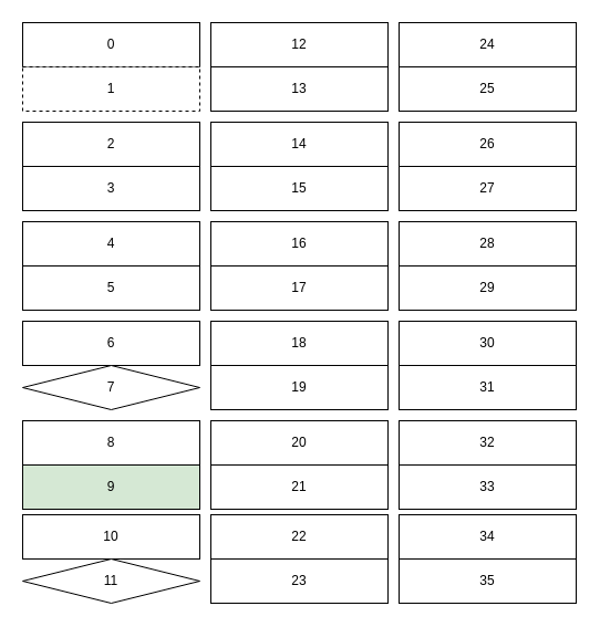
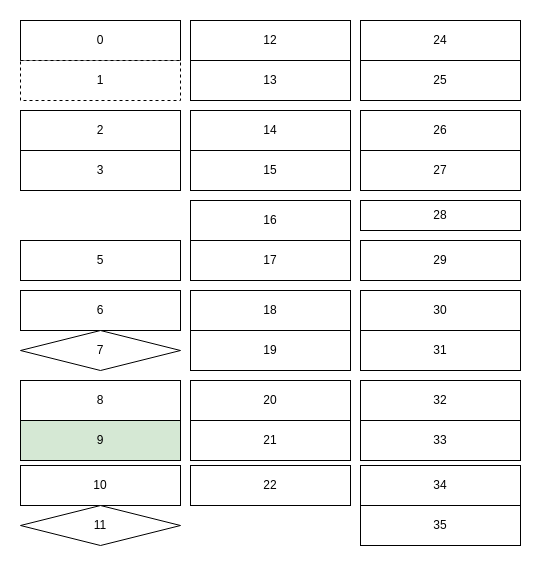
- <mxCell id="2" value="4" style="rounded=0;whiteSpace=wrap;html=1;" vertex="1" parent="1"><mxGeometry x="20" y="200" width="160" height="40" as="geometry" /></mxCell>
- <mxCell id="26" value="28" style="rounded=0;whiteSpace=wrap;html=1;" vertex="1" parent="1"><mxGeometry x="360" y="200" width="160" height="40" as="geometry" /></mxCell>
+ <mxCell id="26" value="28" style="rounded=0;whiteSpace=wrap;html=1;" vertex="1" parent="1"><mxGeometry x="360" y="200" width="160" height="30" as="geometry" /></mxCell>
- <mxCell id="25" value="23" style="rounded=0;whiteSpace=wrap;html=1;" vertex="1" parent="1"><mxGeometry x="190" y="505" width="160" height="40" as="geometry" /></mxCell>
